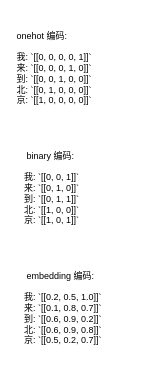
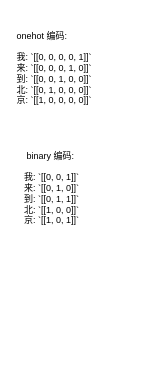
- <mxCell id="4" value="&amp;nbsp;embedding 编码:&lt;br&gt;&lt;br&gt;我: `[[0.2, 0.5, 1.0]]`&lt;br&gt;来: `[[0.1, 0.8, 0.7]]`&lt;br&gt;到: `[[0.6, 0.9, 0.2]]`&lt;br&gt;北: `[[0.6, 0.9, 0.8]]`&lt;br&gt;京: `[[0.5, 0.2, 0.7]]`" style="text;html=1;strokeColor=none;fillColor=none;align=left;verticalAlign=middle;whiteSpace=wrap;rounded=0;" vertex="1" parent="1"><mxGeometry x="30" y="340" width="140" height="140" as="geometry" /></mxCell>
